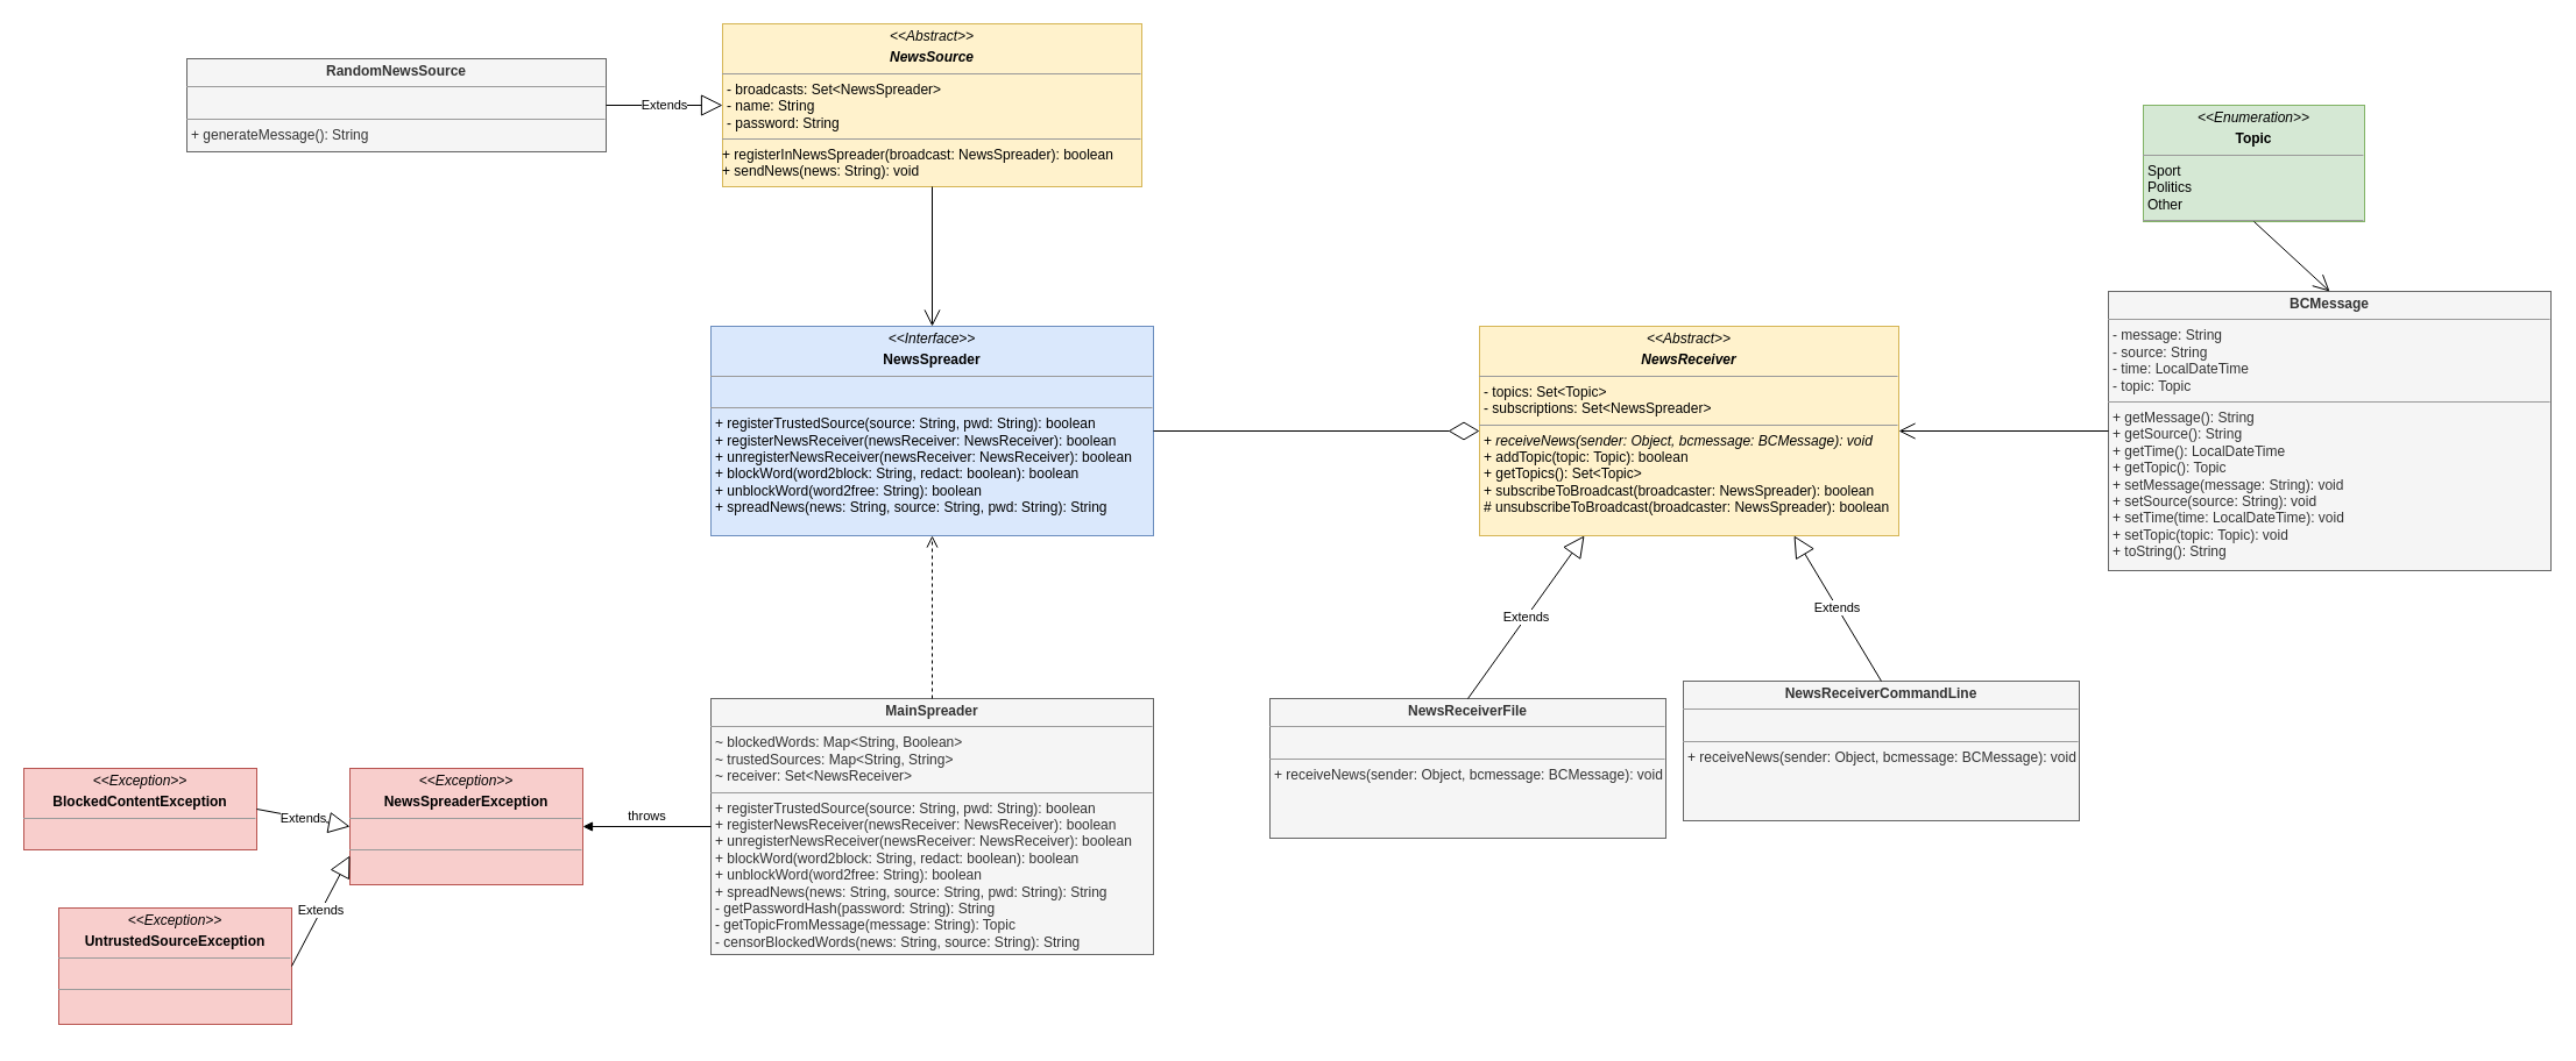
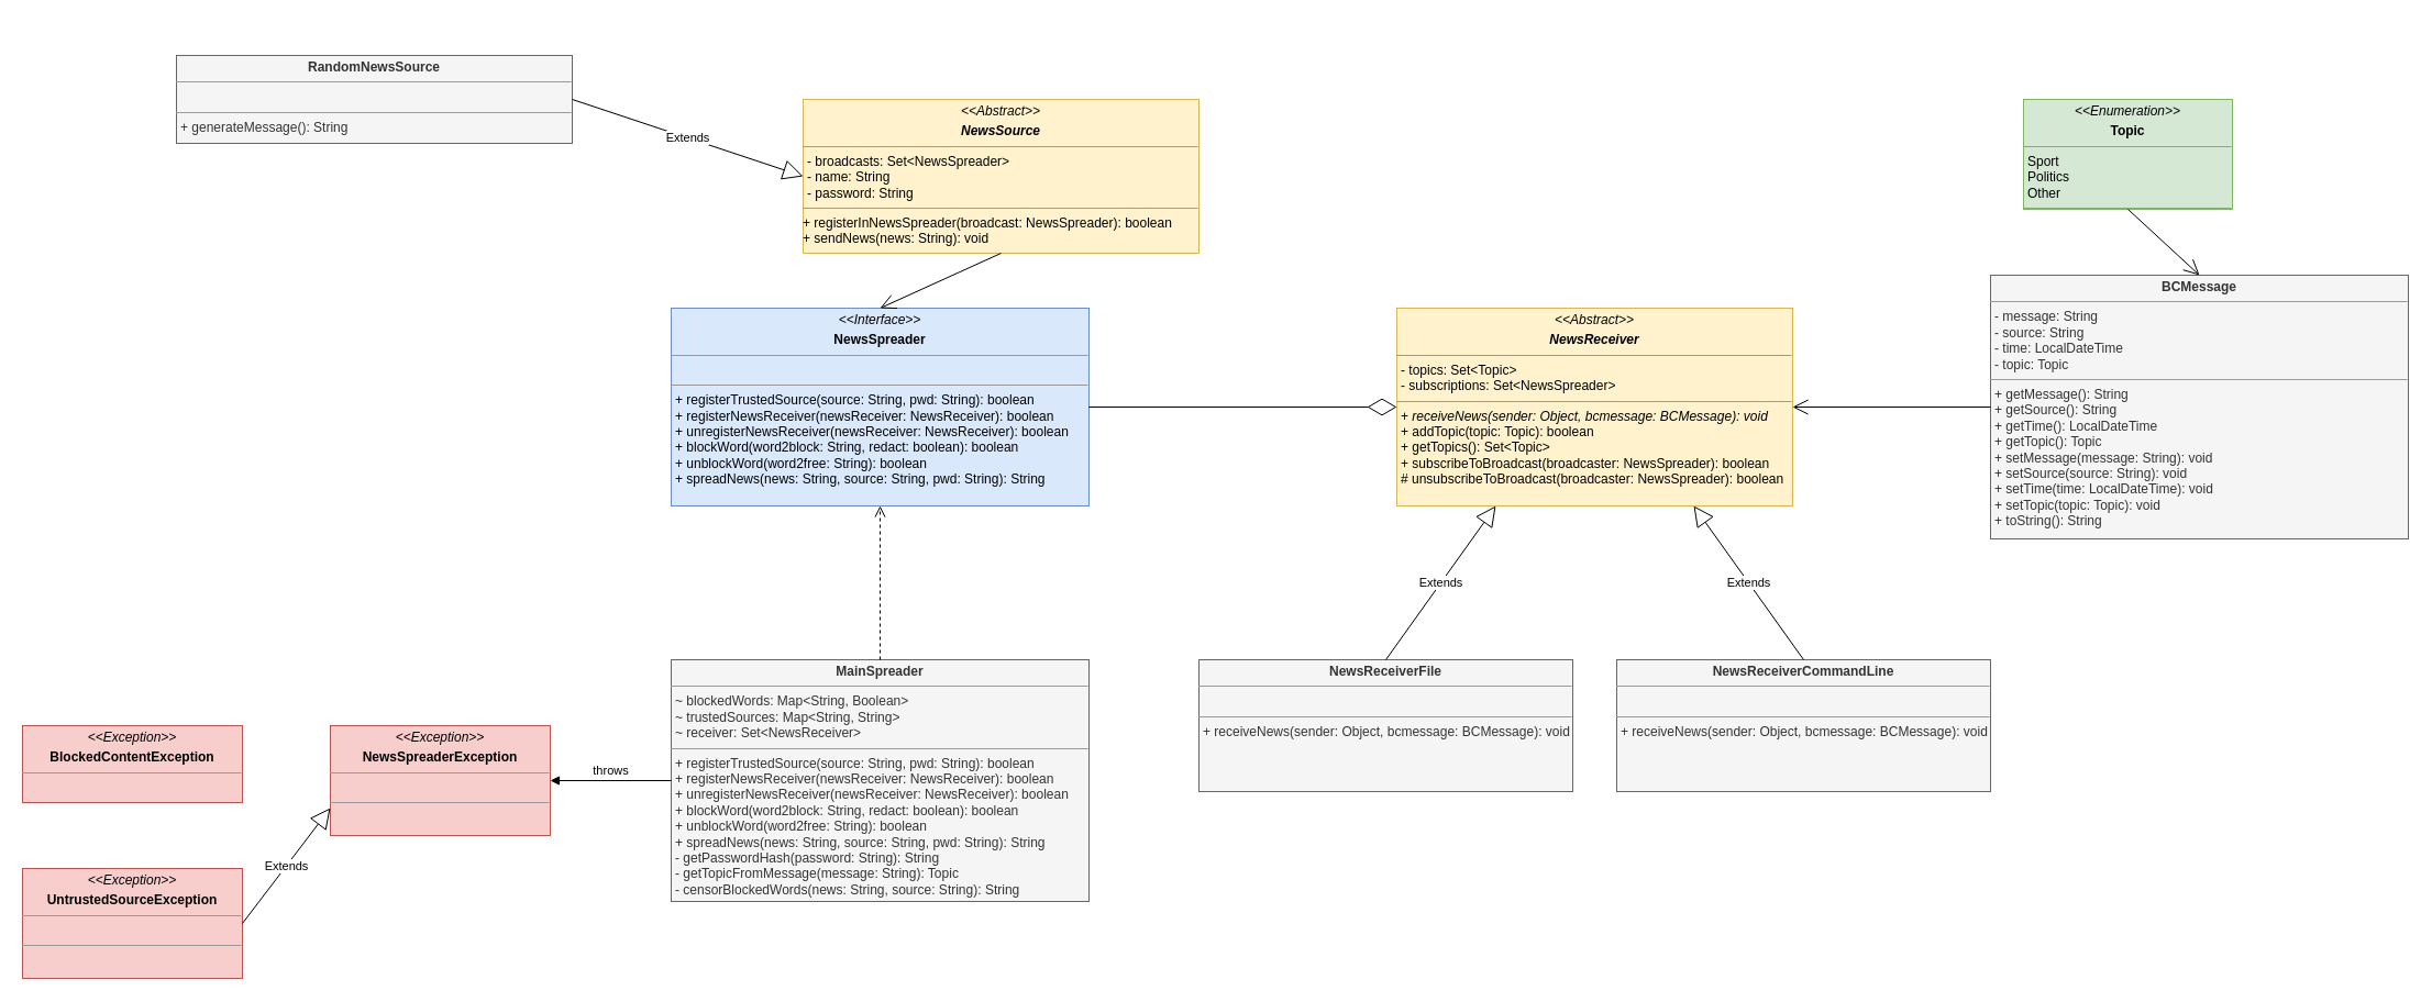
- <mxCell id="17" value="&lt;p style=&quot;margin:0px;margin-top:4px;text-align:center;&quot;&gt;&lt;i&gt;&amp;lt;&amp;lt;Abstract&amp;gt;&amp;gt;&lt;br&gt;&lt;/i&gt;&lt;/p&gt;&lt;p style=&quot;margin:0px;margin-top:4px;text-align:center;&quot;&gt;&lt;i&gt;&lt;b&gt;NewsSource&lt;/b&gt;&lt;br&gt;&lt;/i&gt;&lt;/p&gt;&lt;hr size=&quot;1&quot;&gt;&lt;p style=&quot;margin:0px;margin-left:4px;&quot;&gt;- broadcasts: Set&amp;lt;NewsSpreader&amp;gt;&lt;/p&gt;&lt;p style=&quot;margin:0px;margin-left:4px;&quot;&gt;- name: String&lt;/p&gt;&lt;p style=&quot;margin:0px;margin-left:4px;&quot;&gt;- password: String&lt;br&gt;&lt;/p&gt;&lt;hr size=&quot;1&quot;&gt;&lt;div&gt;+ registerInNewsSpreader(broadcast: NewsSpreader): boolean&lt;/div&gt;&lt;div&gt;+ sendNews(news: String): void&lt;br&gt;&lt;/div&gt;" style="verticalAlign=top;align=left;overflow=fill;fontSize=12;fontFamily=Helvetica;html=1;fillColor=#fff2cc;strokeColor=#d6b656;" vertex="1" parent="1"><mxGeometry x="620" y="20" width="360" height="140" as="geometry" /></mxCell>
+ <mxCell id="17" value="&lt;p style=&quot;margin:0px;margin-top:4px;text-align:center;&quot;&gt;&lt;i&gt;&amp;lt;&amp;lt;Abstract&amp;gt;&amp;gt;&lt;br&gt;&lt;/i&gt;&lt;/p&gt;&lt;p style=&quot;margin:0px;margin-top:4px;text-align:center;&quot;&gt;&lt;i&gt;&lt;b&gt;NewsSource&lt;/b&gt;&lt;br&gt;&lt;/i&gt;&lt;/p&gt;&lt;hr size=&quot;1&quot;&gt;&lt;p style=&quot;margin:0px;margin-left:4px;&quot;&gt;- broadcasts: Set&amp;lt;NewsSpreader&amp;gt;&lt;/p&gt;&lt;p style=&quot;margin:0px;margin-left:4px;&quot;&gt;- name: String&lt;/p&gt;&lt;p style=&quot;margin:0px;margin-left:4px;&quot;&gt;- password: String&lt;br&gt;&lt;/p&gt;&lt;hr size=&quot;1&quot;&gt;&lt;div&gt;+ registerInNewsSpreader(broadcast: NewsSpreader): boolean&lt;/div&gt;&lt;div&gt;+ sendNews(news: String): void&lt;br&gt;&lt;/div&gt;" style="verticalAlign=top;align=left;overflow=fill;fontSize=12;fontFamily=Helvetica;html=1;fillColor=#fff2cc;strokeColor=#d6b656;" vertex="1" parent="1"><mxGeometry x="730" y="90" width="360" height="140" as="geometry" /></mxCell>
- <mxCell id="10" value="&lt;p style=&quot;margin:0px;margin-top:4px;text-align:center;&quot;&gt;&lt;b&gt;NewsReceiverCommandLine&lt;/b&gt;&lt;/p&gt;&lt;hr size=&quot;1&quot;&gt;&lt;p style=&quot;margin:0px;margin-left:4px;&quot;&gt;&lt;br&gt;&lt;/p&gt;&lt;hr size=&quot;1&quot;&gt;&lt;p style=&quot;margin:0px;margin-left:4px;&quot;&gt;+ receiveNews(sender: Object, bcmessage: BCMessage): void&lt;br&gt;&lt;/p&gt;" style="verticalAlign=top;align=left;overflow=fill;fontSize=12;fontFamily=Helvetica;html=1;fillColor=#f5f5f5;fontColor=#333333;strokeColor=#666666;" vertex="1" parent="1"><mxGeometry x="1445" y="585" width="340" height="120" as="geometry" /></mxCell>
+ <mxCell id="10" value="&lt;p style=&quot;margin:0px;margin-top:4px;text-align:center;&quot;&gt;&lt;b&gt;NewsReceiverCommandLine&lt;/b&gt;&lt;/p&gt;&lt;hr size=&quot;1&quot;&gt;&lt;p style=&quot;margin:0px;margin-left:4px;&quot;&gt;&lt;br&gt;&lt;/p&gt;&lt;hr size=&quot;1&quot;&gt;&lt;p style=&quot;margin:0px;margin-left:4px;&quot;&gt;+ receiveNews(sender: Object, bcmessage: BCMessage): void&lt;br&gt;&lt;/p&gt;" style="verticalAlign=top;align=left;overflow=fill;fontSize=12;fontFamily=Helvetica;html=1;fillColor=#f5f5f5;fontColor=#333333;strokeColor=#666666;" vertex="1" parent="1"><mxGeometry x="1470" y="600" width="340" height="120" as="geometry" /></mxCell>
- <mxCell id="6" value="Extends" style="endArrow=block;endSize=16;endFill=0;html=1;rounded=0;exitX=1;exitY=0.5;exitDx=0;exitDy=0;entryX=0;entryY=0.5;entryDx=0;entryDy=0;" edge="1" parent="1" source="3" target="2"><mxGeometry width="160" relative="1" as="geometry"><mxPoint x="600" y="1100" as="sourcePoint" /><mxPoint x="410" y="1040" as="targetPoint" /></mxGeometry></mxCell>
- <mxCell id="4" value="&lt;p style=&quot;margin:0px;margin-top:4px;text-align:center;&quot;&gt;&lt;i&gt;&amp;lt;&amp;lt;Exception&amp;gt;&amp;gt;&lt;/i&gt;&lt;/p&gt;&lt;p style=&quot;margin:0px;margin-top:4px;text-align:center;&quot;&gt;&lt;b&gt;UntrustedSourceException&lt;/b&gt;&lt;br&gt;&lt;/p&gt;&lt;hr size=&quot;1&quot;&gt;&lt;p style=&quot;margin:0px;margin-left:4px;&quot;&gt;&lt;br&gt;&lt;/p&gt;&lt;hr size=&quot;1&quot;&gt;&lt;p style=&quot;margin:0px;margin-left:4px;&quot;&gt;&lt;br&gt;&lt;/p&gt;" style="verticalAlign=top;align=left;overflow=fill;fontSize=12;fontFamily=Helvetica;html=1;fillColor=#f8cecc;strokeColor=#b85450;" vertex="1" parent="1"><mxGeometry x="50" y="780" width="200" height="100" as="geometry" /></mxCell>
+ <mxCell id="4" value="&lt;p style=&quot;margin:0px;margin-top:4px;text-align:center;&quot;&gt;&lt;i&gt;&amp;lt;&amp;lt;Exception&amp;gt;&amp;gt;&lt;/i&gt;&lt;/p&gt;&lt;p style=&quot;margin:0px;margin-top:4px;text-align:center;&quot;&gt;&lt;b&gt;UntrustedSourceException&lt;/b&gt;&lt;br&gt;&lt;/p&gt;&lt;hr size=&quot;1&quot;&gt;&lt;p style=&quot;margin:0px;margin-left:4px;&quot;&gt;&lt;br&gt;&lt;/p&gt;&lt;hr size=&quot;1&quot;&gt;&lt;p style=&quot;margin:0px;margin-left:4px;&quot;&gt;&lt;br&gt;&lt;/p&gt;" style="verticalAlign=top;align=left;overflow=fill;fontSize=12;fontFamily=Helvetica;html=1;fillColor=#f8cecc;strokeColor=#b85450;" vertex="1" parent="1"><mxGeometry x="20" y="790" width="200" height="100" as="geometry" /></mxCell>
